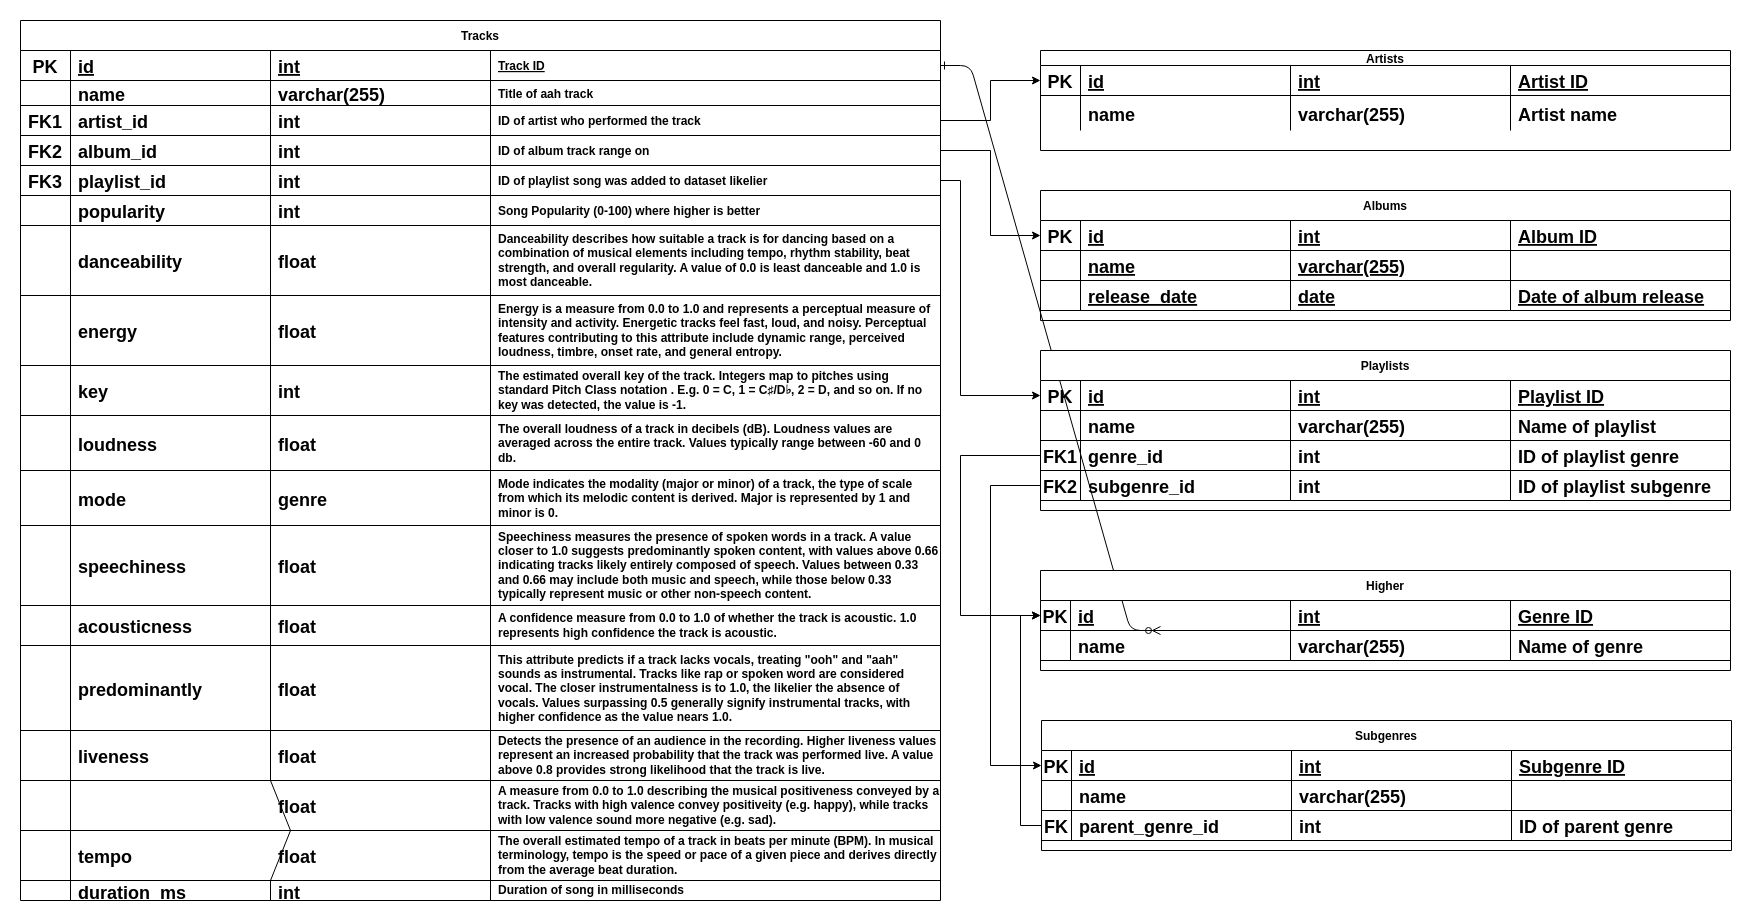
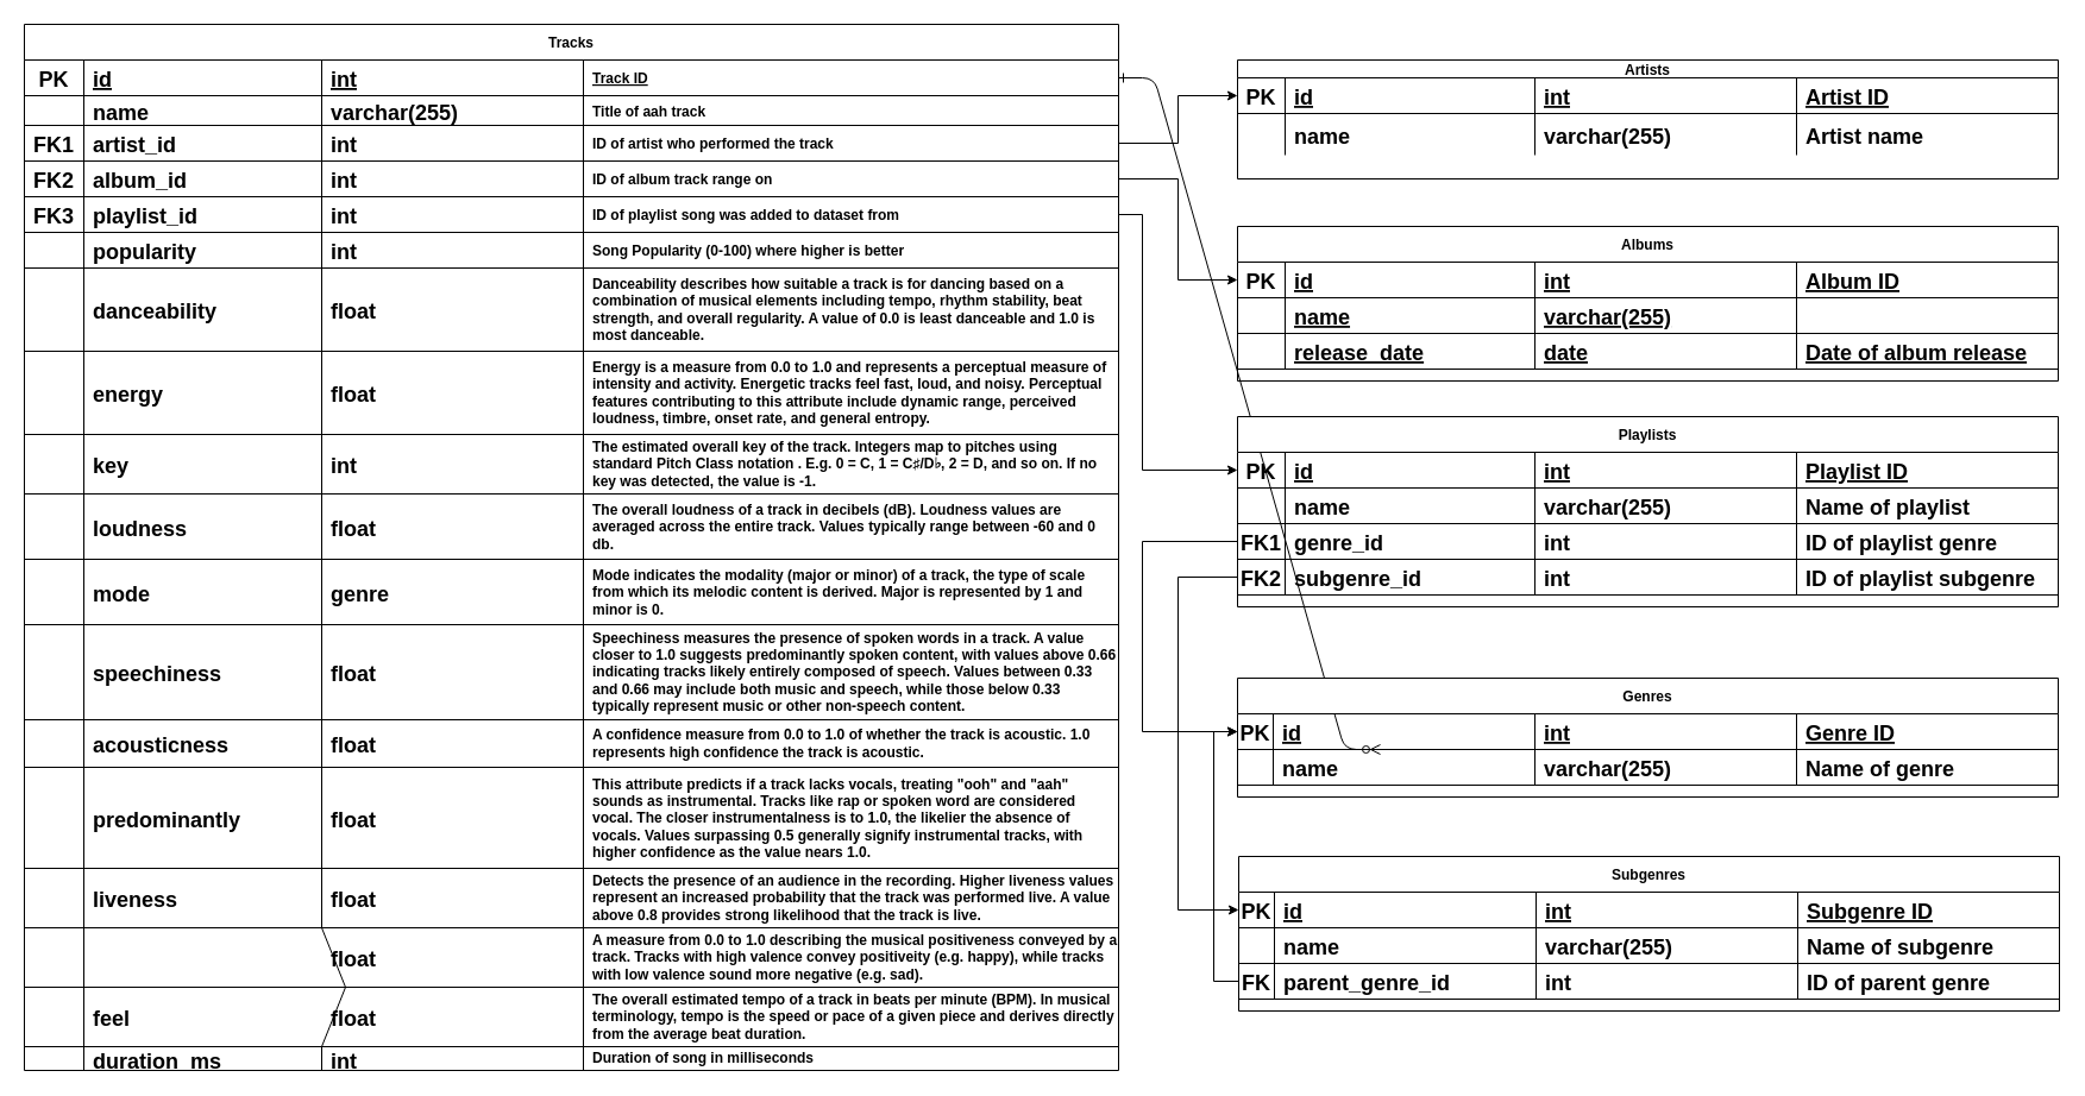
- <mxCell id="54" value="ID of playlist song was added to dataset likelier" style="shape=partialRectangle;overflow=hidden;connectable=0;fillColor=none;top=0;left=0;bottom=0;right=0;align=left;spacingLeft=6;fontStyle=1;" vertex="1" parent="50"><mxGeometry x="470" width="450" height="30" as="geometry"><mxRectangle width="450" height="30" as="alternateBounds" /></mxGeometry></mxCell>
+ <mxCell id="54" value="ID of playlist song was added to dataset from" style="shape=partialRectangle;overflow=hidden;connectable=0;fillColor=none;top=0;left=0;bottom=0;right=0;align=left;spacingLeft=6;fontStyle=1;" vertex="1" parent="50"><mxGeometry x="470" width="450" height="30" as="geometry"><mxRectangle width="450" height="30" as="alternateBounds" /></mxGeometry></mxCell>
- <mxCell id="119" value="Higher" style="shape=table;startSize=30;container=1;collapsible=1;childLayout=tableLayout;fixedRows=1;rowLines=0;fontStyle=1;align=center;resizeLast=1;" vertex="1" parent="1"><mxGeometry x="1040" y="570" width="690" height="100" as="geometry" /></mxCell>
+ <mxCell id="119" value="Genres" style="shape=table;startSize=30;container=1;collapsible=1;childLayout=tableLayout;fixedRows=1;rowLines=0;fontStyle=1;align=center;resizeLast=1;" vertex="1" parent="1"><mxGeometry x="1040" y="570" width="690" height="100" as="geometry" /></mxCell>
+ <mxCell id="161" value="Name of subgenre" style="shape=partialRectangle;overflow=hidden;connectable=0;fillColor=none;top=0;left=0;bottom=0;right=0;align=left;spacingLeft=6;fontStyle=1;fontSize=18;" vertex="1" parent="157"><mxGeometry x="470" width="220" height="30" as="geometry"><mxRectangle width="220" height="30" as="alternateBounds" /></mxGeometry></mxCell>
- <mxCell id="111" value="tempo" style="shape=partialRectangle;overflow=hidden;connectable=0;fillColor=none;top=0;left=0;bottom=0;right=0;align=left;spacingLeft=6;fontStyle=1;fontSize=18;" vertex="1" parent="109"><mxGeometry x="50" width="200" height="50" as="geometry"><mxRectangle width="200" height="50" as="alternateBounds" /></mxGeometry></mxCell>
+ <mxCell id="111" value="feel" style="shape=partialRectangle;overflow=hidden;connectable=0;fillColor=none;top=0;left=0;bottom=0;right=0;align=left;spacingLeft=6;fontStyle=1;fontSize=18;" vertex="1" parent="109"><mxGeometry x="50" width="200" height="50" as="geometry"><mxRectangle width="200" height="50" as="alternateBounds" /></mxGeometry></mxCell>
